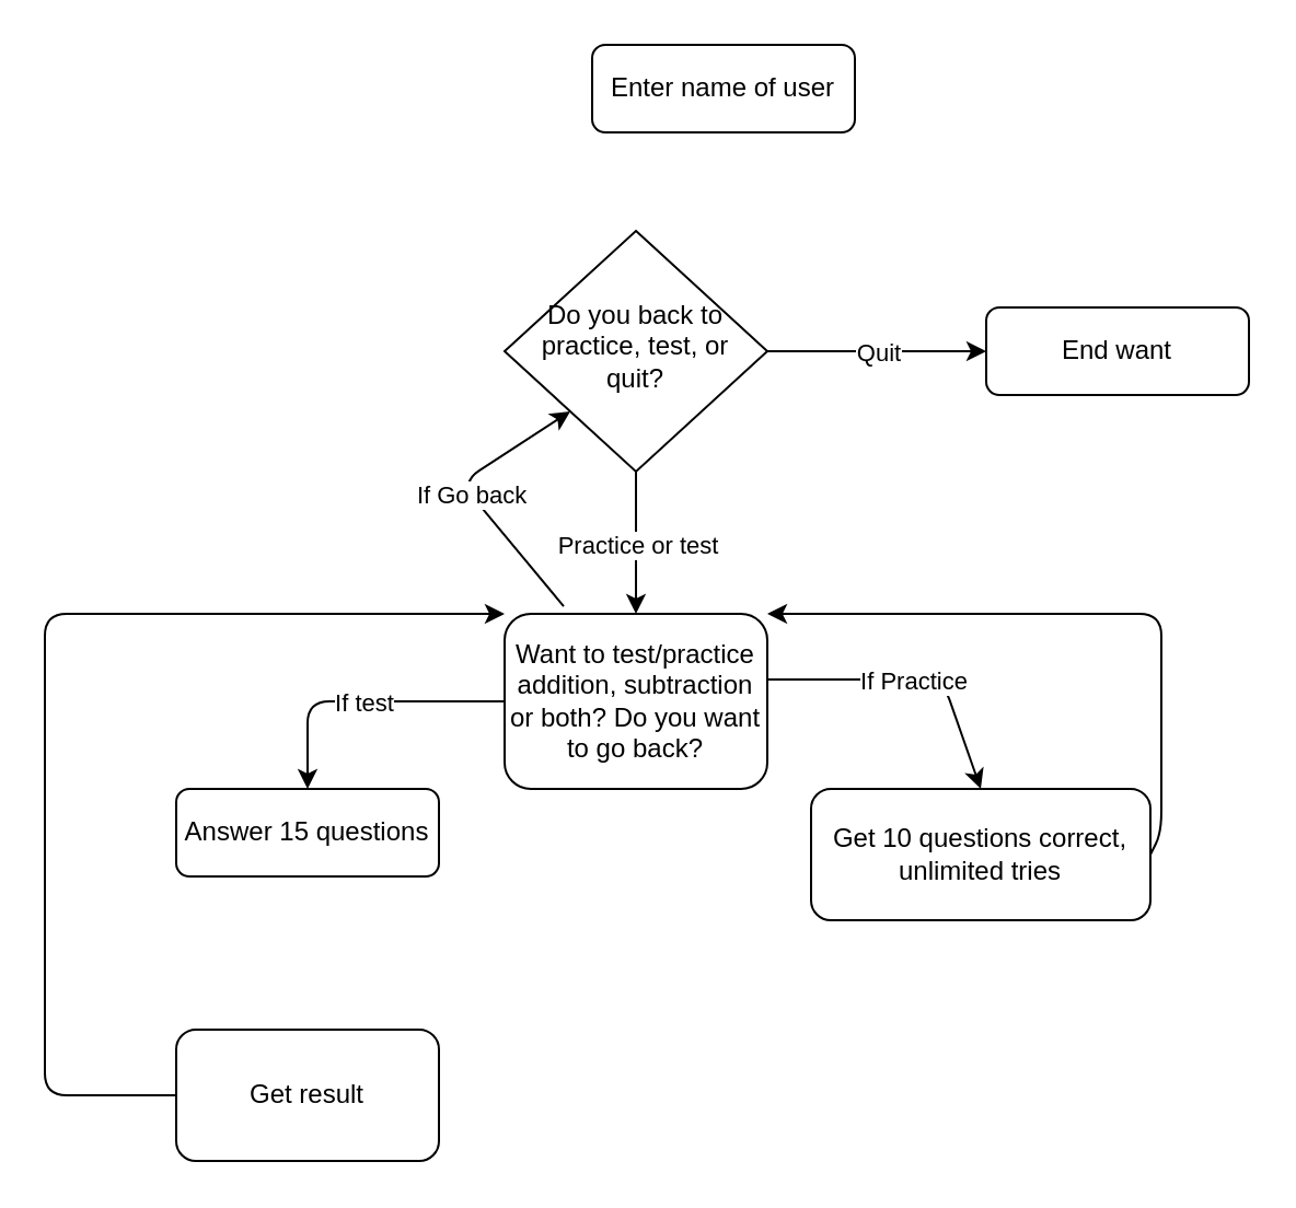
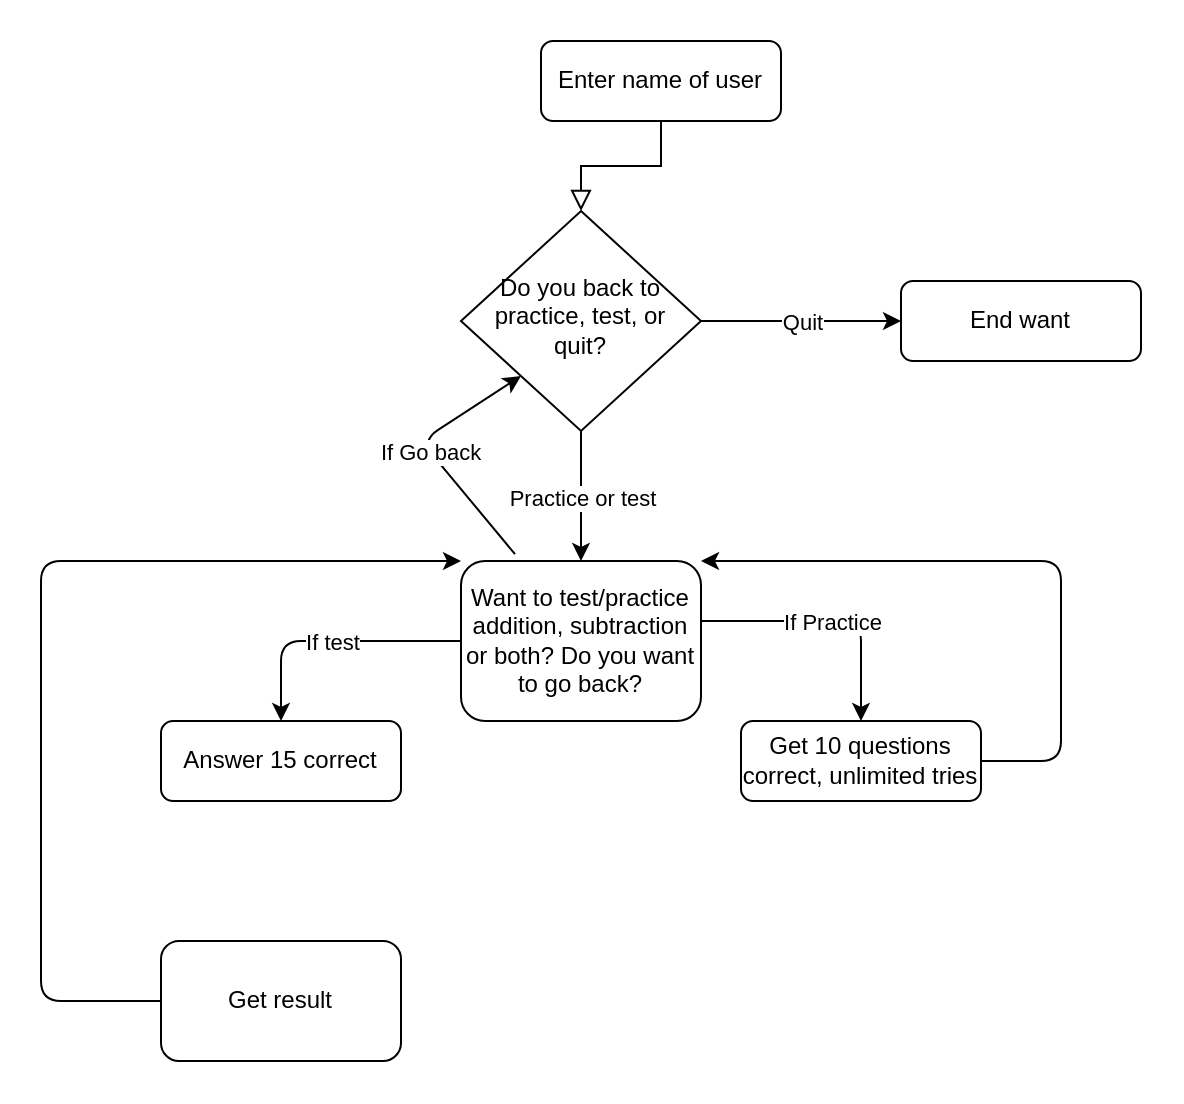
+ <mxCell id="2" value="" style="rounded=0;html=1;jettySize=auto;orthogonalLoop=1;fontSize=11;endArrow=block;endFill=0;endSize=8;strokeWidth=1;shadow=0;labelBackgroundColor=none;edgeStyle=orthogonalEdgeStyle;" parent="1" source="3" target="4" edge="1"><mxGeometry relative="1" as="geometry" /></mxCell>
- <mxCell id="6" value="Answer 15 questions" style="rounded=1;whiteSpace=wrap;html=1;fontSize=12;glass=0;strokeWidth=1;shadow=0;" parent="1" vertex="1"><mxGeometry x="80" y="360" width="120" height="40" as="geometry" /></mxCell>
+ <mxCell id="6" value="Answer 15 correct" style="rounded=1;whiteSpace=wrap;html=1;fontSize=12;glass=0;strokeWidth=1;shadow=0;" parent="1" vertex="1"><mxGeometry x="80" y="360" width="120" height="40" as="geometry" /></mxCell>
- <mxCell id="7" value="Get 10 questions correct, unlimited tries" style="rounded=1;whiteSpace=wrap;html=1;fontSize=12;glass=0;strokeWidth=1;shadow=0;" parent="1" vertex="1"><mxGeometry x="370" y="360" width="155" height="60" as="geometry" /></mxCell>
+ <mxCell id="7" value="Get 10 questions correct, unlimited tries" style="rounded=1;whiteSpace=wrap;html=1;fontSize=12;glass=0;strokeWidth=1;shadow=0;" parent="1" vertex="1"><mxGeometry x="370" y="360" width="120" height="40" as="geometry" /></mxCell>
